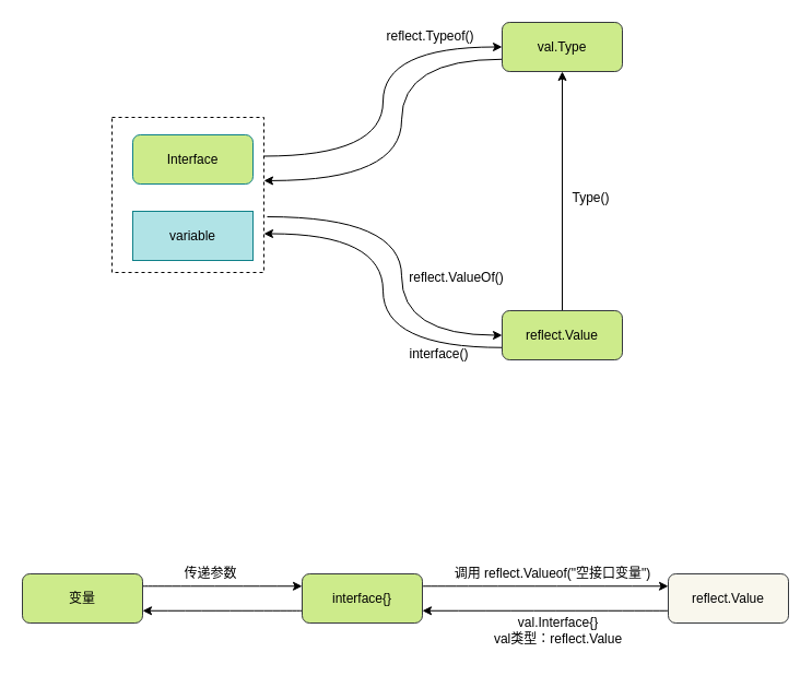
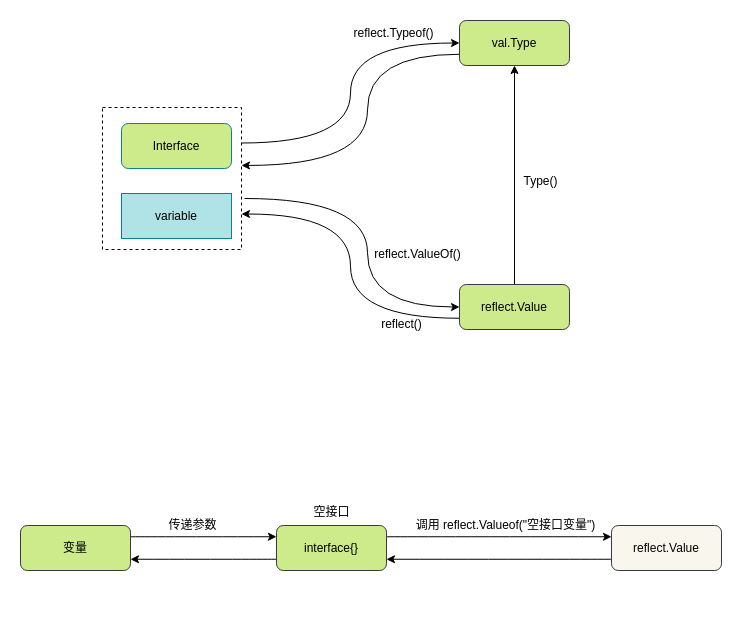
- <mxCell id="16" value="interface()" style="text;html=1;align=center;verticalAlign=middle;resizable=0;points=[];autosize=1;strokeColor=none;fillColor=none;" vertex="1" parent="1"><mxGeometry x="365" y="311" width="72" height="26" as="geometry" /></mxCell>
+ <mxCell id="16" value="reflect()" style="text;html=1;align=center;verticalAlign=middle;resizable=0;points=[];autosize=1;strokeColor=none;fillColor=none;" vertex="1" parent="1"><mxGeometry x="365" y="311" width="72" height="26" as="geometry" /></mxCell>
+ <mxCell id="27" value="空接口" style="text;html=1;align=center;verticalAlign=middle;resizable=0;points=[];autosize=1;strokeColor=none;fillColor=none;" vertex="1" parent="1"><mxGeometry x="304" y="499" width="54" height="26" as="geometry" /></mxCell>
- <mxCell id="26" value="val.Interface{}&lt;br&gt;val类型：reflect.Value" style="text;html=1;align=center;verticalAlign=middle;resizable=0;points=[];autosize=1;strokeColor=none;fillColor=none;" vertex="1" parent="1"><mxGeometry x="442" y="556" width="135" height="41" as="geometry" /></mxCell>
